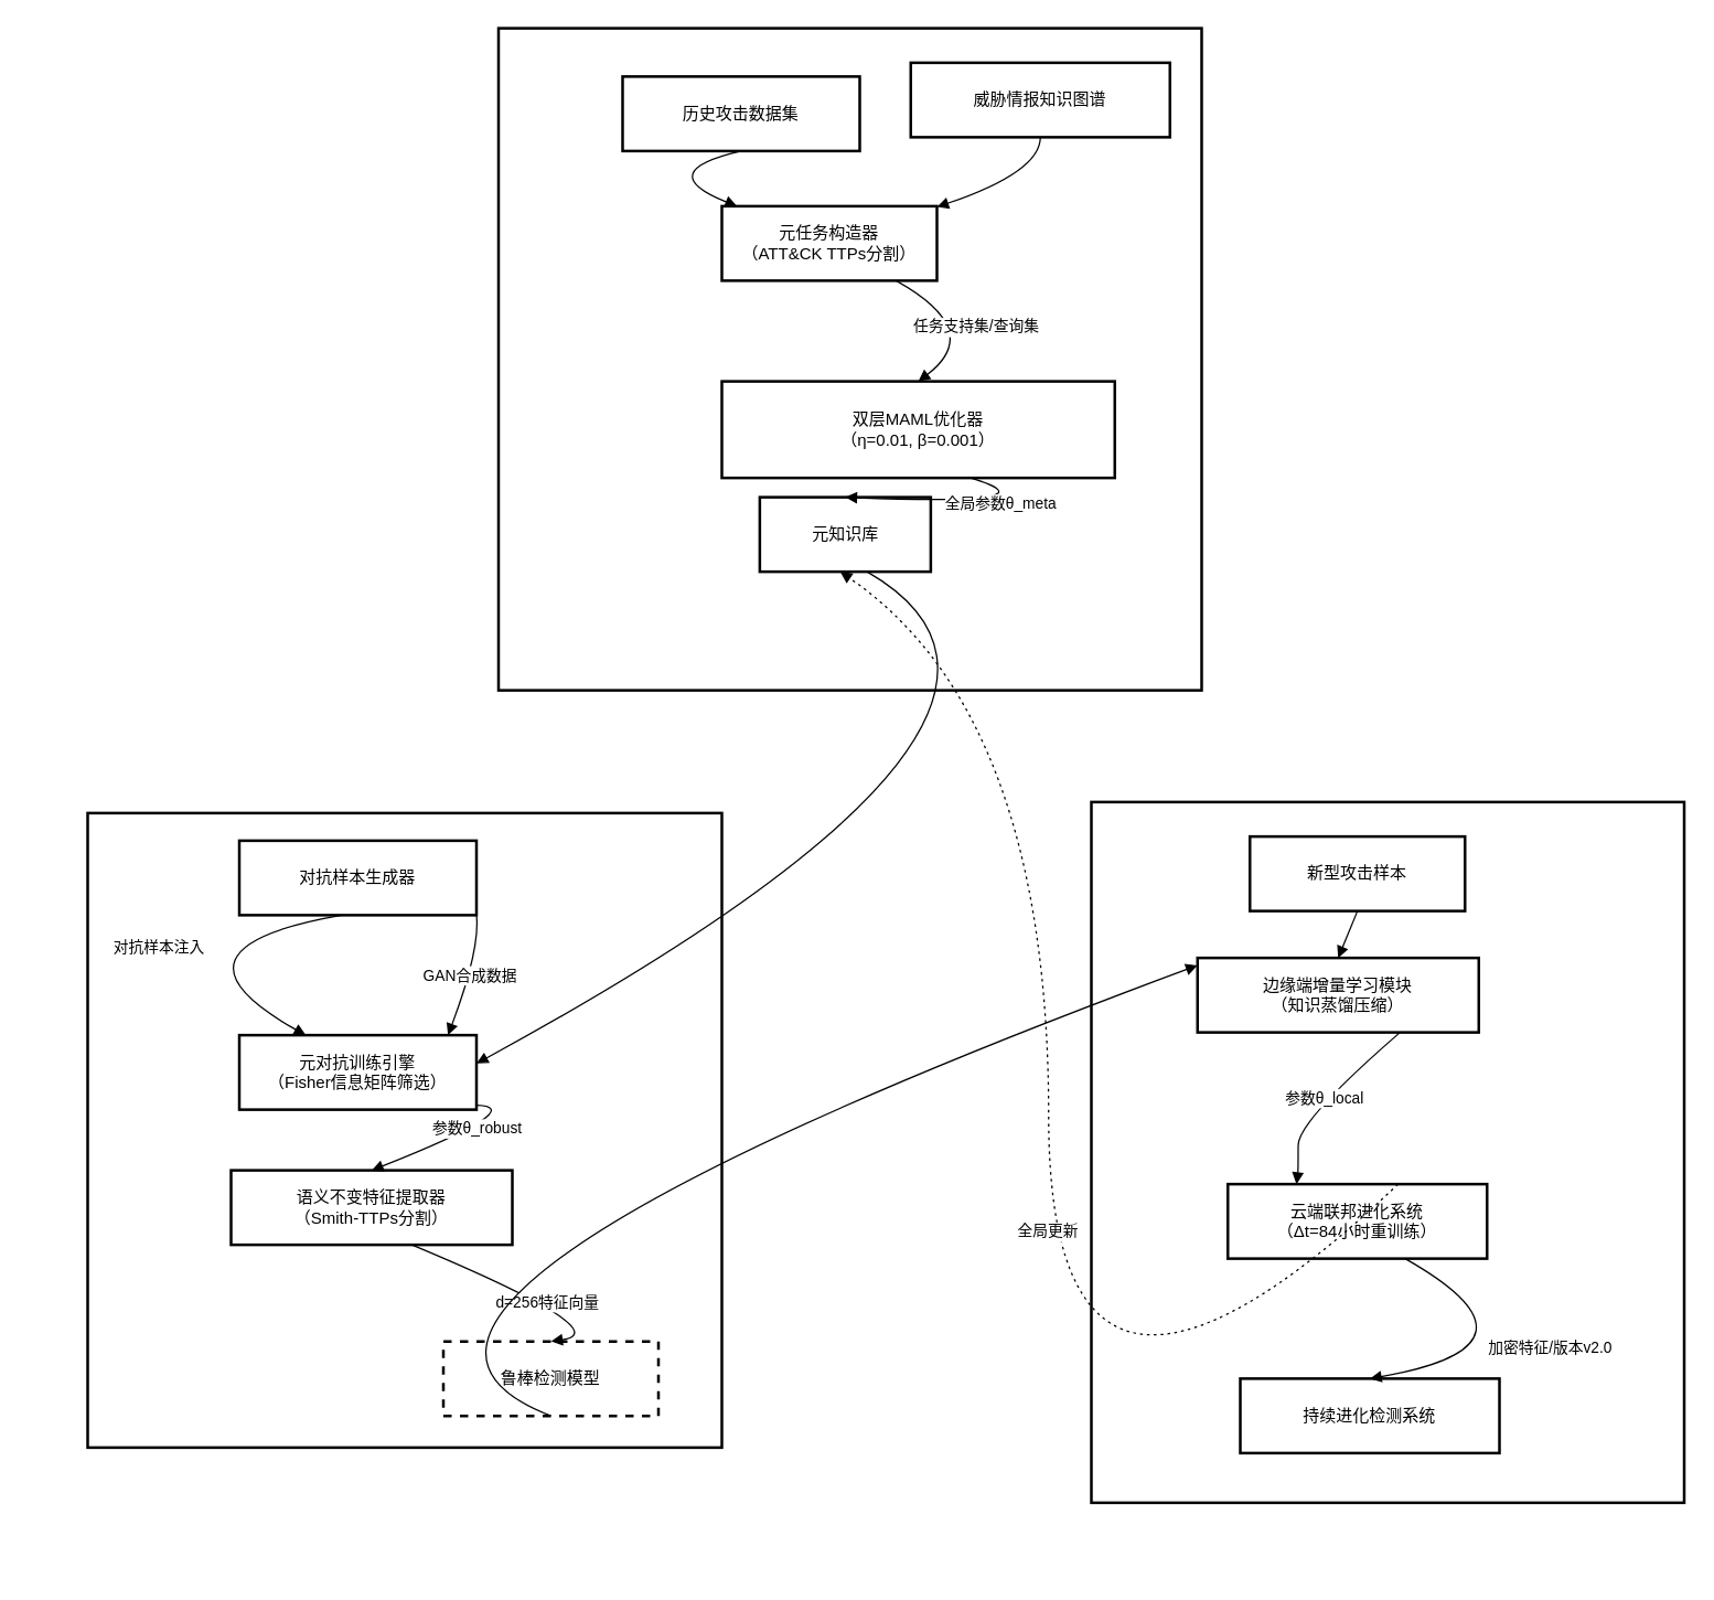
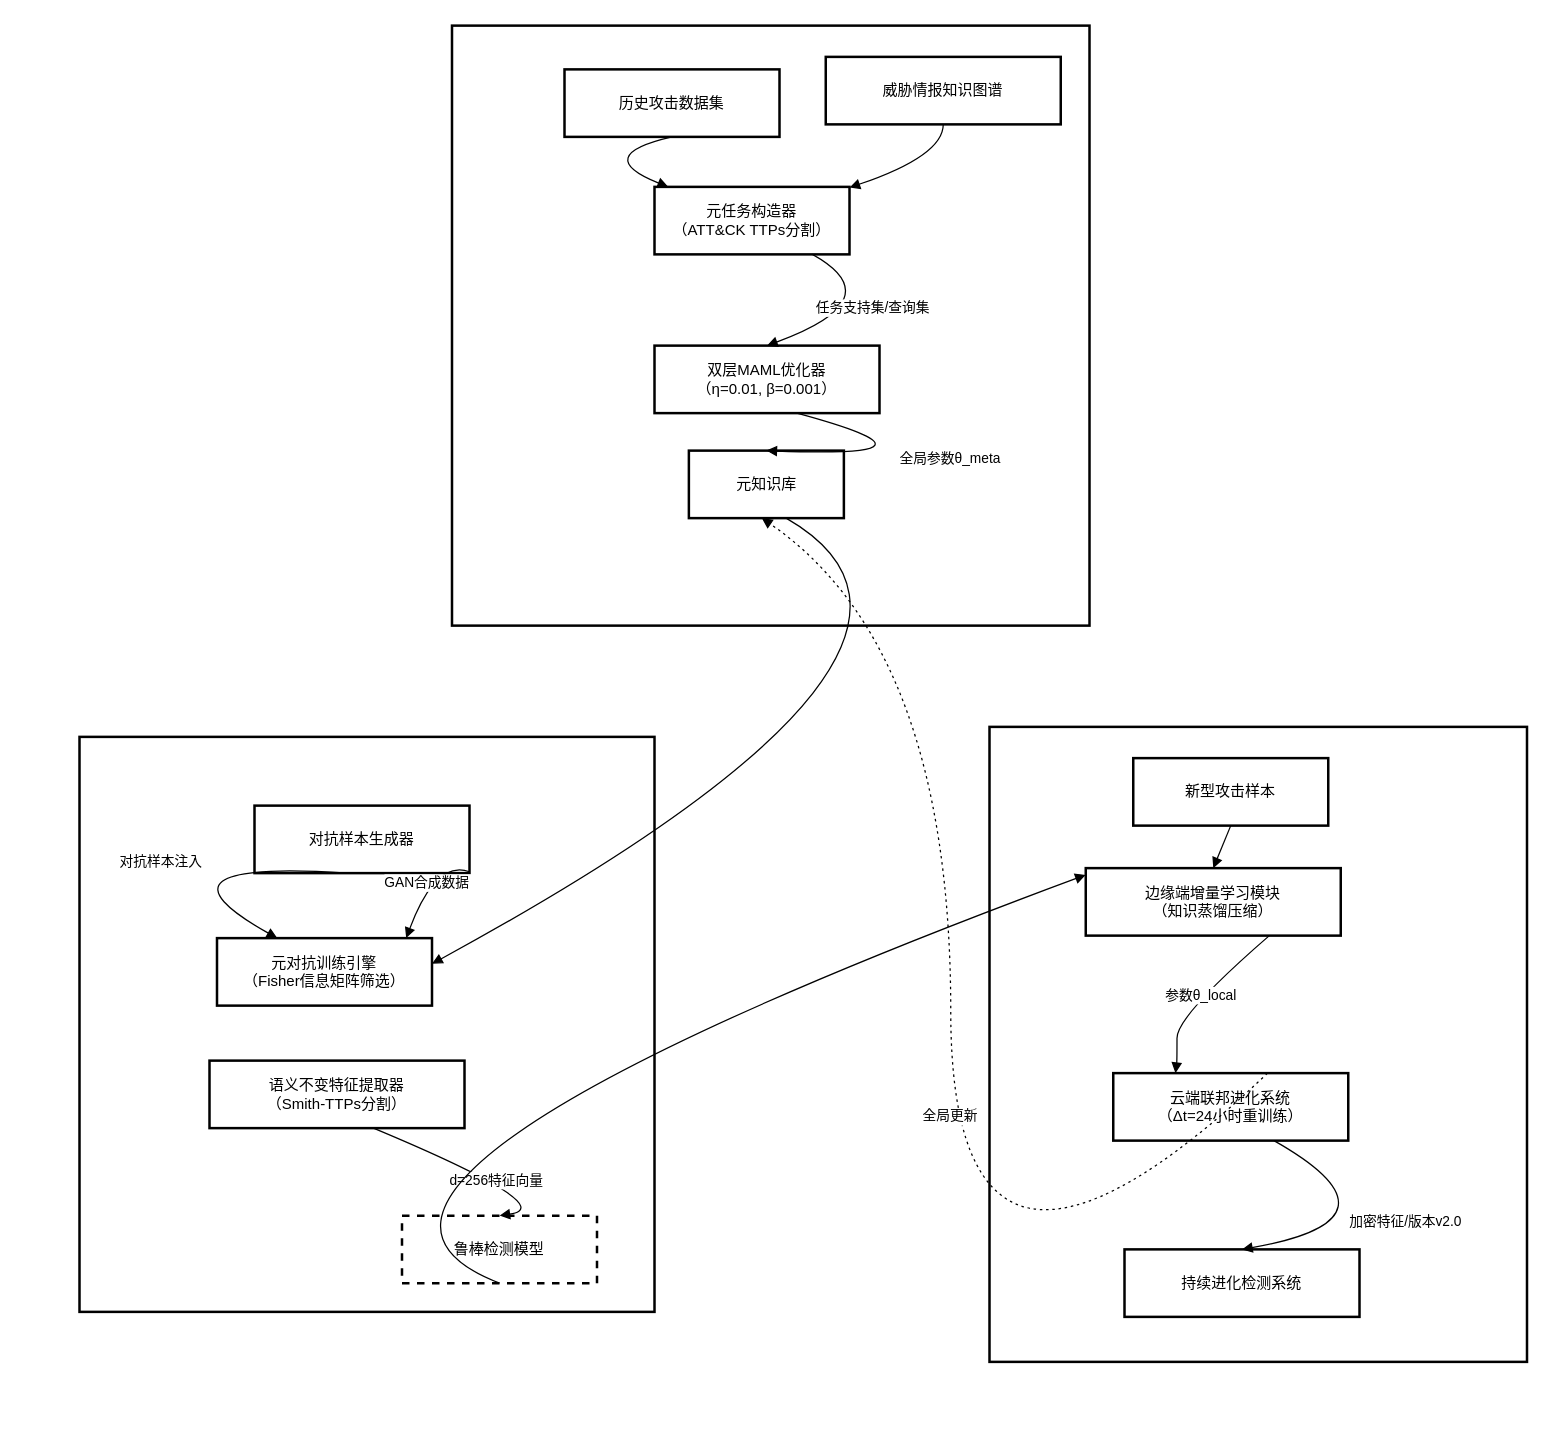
- <mxCell id="8" value="双层MAML优化器&#10;（η=0.01, β=0.001）" style="whiteSpace=wrap;strokeWidth=2;" vertex="1" parent="1"><mxGeometry x="523" y="276" width="285" height="70" as="geometry" /></mxCell>
+ <mxCell id="8" value="双层MAML优化器&#10;（η=0.01, β=0.001）" style="whiteSpace=wrap;strokeWidth=2;" vertex="1" parent="1"><mxGeometry x="523" y="276" width="180" height="54" as="geometry" /></mxCell>
- <mxCell id="11" value="对抗样本生成器" style="whiteSpace=wrap;strokeWidth=2;" vertex="1" parent="1"><mxGeometry x="173" y="609" width="172" height="54" as="geometry" /></mxCell>
+ <mxCell id="11" value="对抗样本生成器" style="whiteSpace=wrap;strokeWidth=2;" vertex="1" parent="1"><mxGeometry x="203" y="644" width="172" height="54" as="geometry" /></mxCell>
- <mxCell id="36" value="参数θ_robust" style="curved=1;startArrow=none;endArrow=block;exitX=1;exitY=0.94;entryX=0.5;entryY=-0.01;rounded=0;" edge="1" parent="1" source="10" target="12"><mxGeometry relative="1" as="geometry"><Array as="points"><mxPoint x="385" y="802" /></Array></mxGeometry></mxCell>
- <mxCell id="16" value="云端联邦进化系统&#10;（Δt=84小时重训练）" style="whiteSpace=wrap;strokeWidth=2;" vertex="1" parent="1"><mxGeometry x="890" y="858" width="188" height="54" as="geometry" /></mxCell>
+ <mxCell id="16" value="云端联邦进化系统&#10;（Δt=24小时重训练）" style="whiteSpace=wrap;strokeWidth=2;" vertex="1" parent="1"><mxGeometry x="890" y="858" width="188" height="54" as="geometry" /></mxCell>
